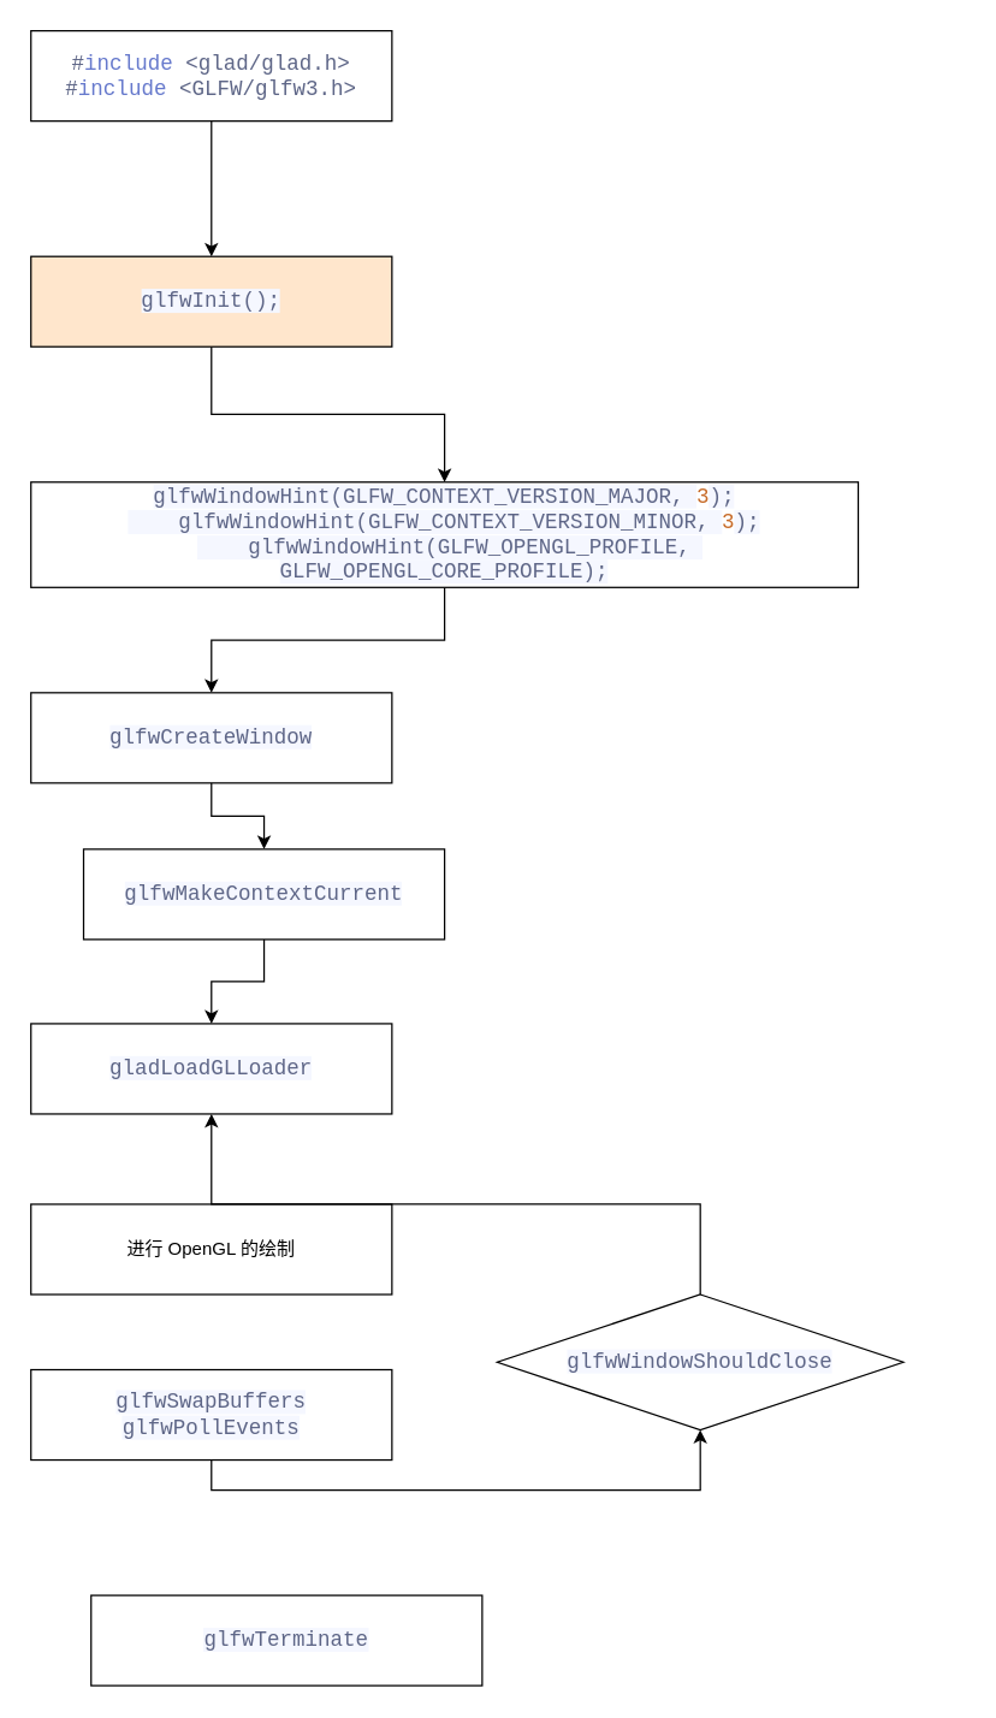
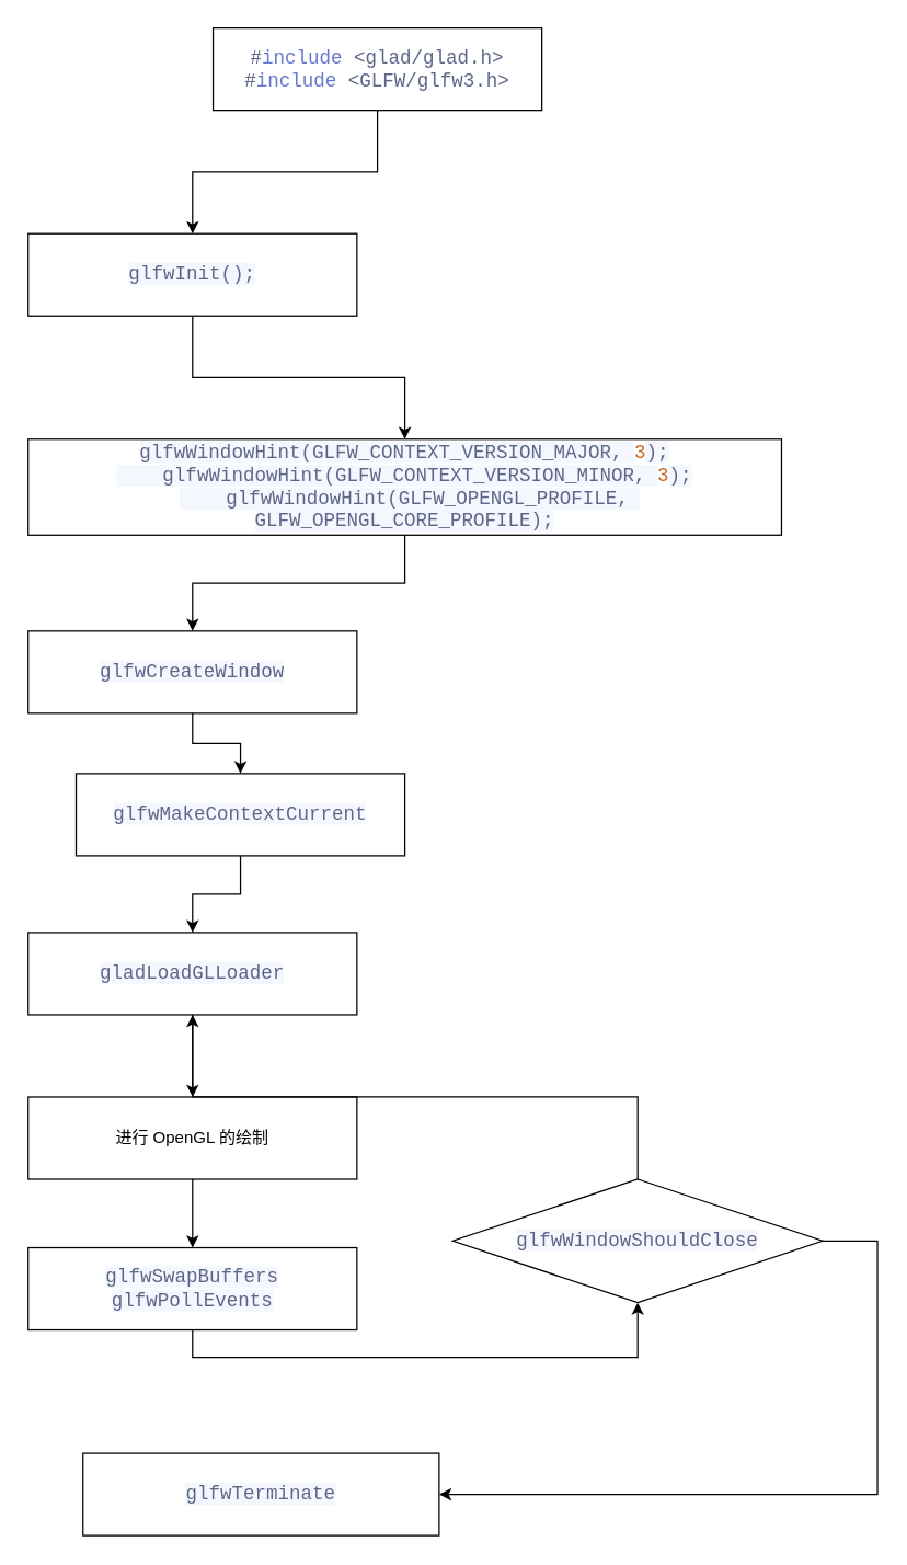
- <mxCell id="3" value="&lt;span class=&quot;hljs-preprocessor&quot; style=&quot;box-sizing: border-box ; color: rgb(94 , 102 , 135) ; font-family: &amp;#34;consolas&amp;#34; , &amp;#34;menlo&amp;#34; , &amp;#34;monaco&amp;#34; , &amp;#34;lucida console&amp;#34; , &amp;#34;liberation mono&amp;#34; , &amp;#34;dejavu sans mono&amp;#34; , &amp;#34;bitstream vera sans mono&amp;#34; , &amp;#34;courier new&amp;#34; , monospace , serif ; font-size: 14px ; white-space: pre-wrap&quot;&gt;#&lt;span class=&quot;hljs-keyword&quot; style=&quot;box-sizing: border-box ; color: rgb(102 , 121 , 204)&quot;&gt;include&lt;/span&gt; &amp;lt;glad/glad.h&amp;gt;&lt;/span&gt;&lt;span style=&quot;color: rgb(94 , 102 , 135) ; font-family: &amp;#34;consolas&amp;#34; , &amp;#34;menlo&amp;#34; , &amp;#34;monaco&amp;#34; , &amp;#34;lucida console&amp;#34; , &amp;#34;liberation mono&amp;#34; , &amp;#34;dejavu sans mono&amp;#34; , &amp;#34;bitstream vera sans mono&amp;#34; , &amp;#34;courier new&amp;#34; , monospace , serif ; font-size: 14px ; white-space: pre-wrap ; background-color: rgb(245 , 247 , 255)&quot;&gt;&lt;br/&gt;&lt;/span&gt;&lt;span class=&quot;hljs-preprocessor&quot; style=&quot;box-sizing: border-box ; color: rgb(94 , 102 , 135) ; font-family: &amp;#34;consolas&amp;#34; , &amp;#34;menlo&amp;#34; , &amp;#34;monaco&amp;#34; , &amp;#34;lucida console&amp;#34; , &amp;#34;liberation mono&amp;#34; , &amp;#34;dejavu sans mono&amp;#34; , &amp;#34;bitstream vera sans mono&amp;#34; , &amp;#34;courier new&amp;#34; , monospace , serif ; font-size: 14px ; white-space: pre-wrap&quot;&gt;#&lt;span class=&quot;hljs-keyword&quot; style=&quot;box-sizing: border-box ; color: rgb(102 , 121 , 204)&quot;&gt;include&lt;/span&gt; &amp;lt;GLFW/glfw3.h&amp;gt;&lt;/span&gt;" style="rounded=0;whiteSpace=wrap;html=1;" parent="1" vertex="1"><mxGeometry x="20" y="20" width="240" height="60" as="geometry" /></mxCell>
+ <mxCell id="3" value="&lt;span class=&quot;hljs-preprocessor&quot; style=&quot;box-sizing: border-box ; color: rgb(94 , 102 , 135) ; font-family: &amp;#34;consolas&amp;#34; , &amp;#34;menlo&amp;#34; , &amp;#34;monaco&amp;#34; , &amp;#34;lucida console&amp;#34; , &amp;#34;liberation mono&amp;#34; , &amp;#34;dejavu sans mono&amp;#34; , &amp;#34;bitstream vera sans mono&amp;#34; , &amp;#34;courier new&amp;#34; , monospace , serif ; font-size: 14px ; white-space: pre-wrap&quot;&gt;#&lt;span class=&quot;hljs-keyword&quot; style=&quot;box-sizing: border-box ; color: rgb(102 , 121 , 204)&quot;&gt;include&lt;/span&gt; &amp;lt;glad/glad.h&amp;gt;&lt;/span&gt;&lt;span style=&quot;color: rgb(94 , 102 , 135) ; font-family: &amp;#34;consolas&amp;#34; , &amp;#34;menlo&amp;#34; , &amp;#34;monaco&amp;#34; , &amp;#34;lucida console&amp;#34; , &amp;#34;liberation mono&amp;#34; , &amp;#34;dejavu sans mono&amp;#34; , &amp;#34;bitstream vera sans mono&amp;#34; , &amp;#34;courier new&amp;#34; , monospace , serif ; font-size: 14px ; white-space: pre-wrap ; background-color: rgb(245 , 247 , 255)&quot;&gt;&lt;br/&gt;&lt;/span&gt;&lt;span class=&quot;hljs-preprocessor&quot; style=&quot;box-sizing: border-box ; color: rgb(94 , 102 , 135) ; font-family: &amp;#34;consolas&amp;#34; , &amp;#34;menlo&amp;#34; , &amp;#34;monaco&amp;#34; , &amp;#34;lucida console&amp;#34; , &amp;#34;liberation mono&amp;#34; , &amp;#34;dejavu sans mono&amp;#34; , &amp;#34;bitstream vera sans mono&amp;#34; , &amp;#34;courier new&amp;#34; , monospace , serif ; font-size: 14px ; white-space: pre-wrap&quot;&gt;#&lt;span class=&quot;hljs-keyword&quot; style=&quot;box-sizing: border-box ; color: rgb(102 , 121 , 204)&quot;&gt;include&lt;/span&gt; &amp;lt;GLFW/glfw3.h&amp;gt;&lt;/span&gt;" style="rounded=0;whiteSpace=wrap;html=1;" parent="1" vertex="1"><mxGeometry x="155" y="20" width="240" height="60" as="geometry" /></mxCell>
- <mxCell id="5" value="&lt;span style=&quot;color: rgb(94 , 102 , 135) ; font-family: &amp;#34;consolas&amp;#34; , &amp;#34;menlo&amp;#34; , &amp;#34;monaco&amp;#34; , &amp;#34;lucida console&amp;#34; , &amp;#34;liberation mono&amp;#34; , &amp;#34;dejavu sans mono&amp;#34; , &amp;#34;bitstream vera sans mono&amp;#34; , &amp;#34;courier new&amp;#34; , monospace , serif ; font-size: 14px ; white-space: pre-wrap ; background-color: rgb(245 , 247 , 255)&quot;&gt;glfwInit();&lt;/span&gt;" style="rounded=0;whiteSpace=wrap;html=1;fillColor=#ffe6cc;" parent="1" vertex="1"><mxGeometry x="20" y="170" width="240" height="60" as="geometry" /></mxCell>
+ <mxCell id="5" value="&lt;span style=&quot;color: rgb(94 , 102 , 135) ; font-family: &amp;#34;consolas&amp;#34; , &amp;#34;menlo&amp;#34; , &amp;#34;monaco&amp;#34; , &amp;#34;lucida console&amp;#34; , &amp;#34;liberation mono&amp;#34; , &amp;#34;dejavu sans mono&amp;#34; , &amp;#34;bitstream vera sans mono&amp;#34; , &amp;#34;courier new&amp;#34; , monospace , serif ; font-size: 14px ; white-space: pre-wrap ; background-color: rgb(245 , 247 , 255)&quot;&gt;glfwInit();&lt;/span&gt;" style="rounded=0;whiteSpace=wrap;html=1;" parent="1" vertex="1"><mxGeometry x="20" y="170" width="240" height="60" as="geometry" /></mxCell>
+ <mxCell id="12" style="edgeStyle=orthogonalEdgeStyle;rounded=0;orthogonalLoop=1;jettySize=auto;html=1;exitX=0.5;exitY=1;exitDx=0;exitDy=0;entryX=0.5;entryY=0;entryDx=0;entryDy=0;" parent="1" source="13" target="17" edge="1"><mxGeometry relative="1" as="geometry" /></mxCell>
+ <mxCell id="16" style="edgeStyle=orthogonalEdgeStyle;rounded=0;orthogonalLoop=1;jettySize=auto;html=1;exitX=0.5;exitY=1;exitDx=0;exitDy=0;" parent="1" source="17" target="15" edge="1"><mxGeometry relative="1" as="geometry" /></mxCell>
+ <mxCell id="19" style="edgeStyle=orthogonalEdgeStyle;rounded=0;orthogonalLoop=1;jettySize=auto;html=1;entryX=1;entryY=0.5;entryDx=0;entryDy=0;" parent="1" source="20" target="21" edge="1"><mxGeometry relative="1" as="geometry"><Array as="points"><mxPoint x="640" y="905" /><mxPoint x="640" y="1090" /></Array></mxGeometry></mxCell>
